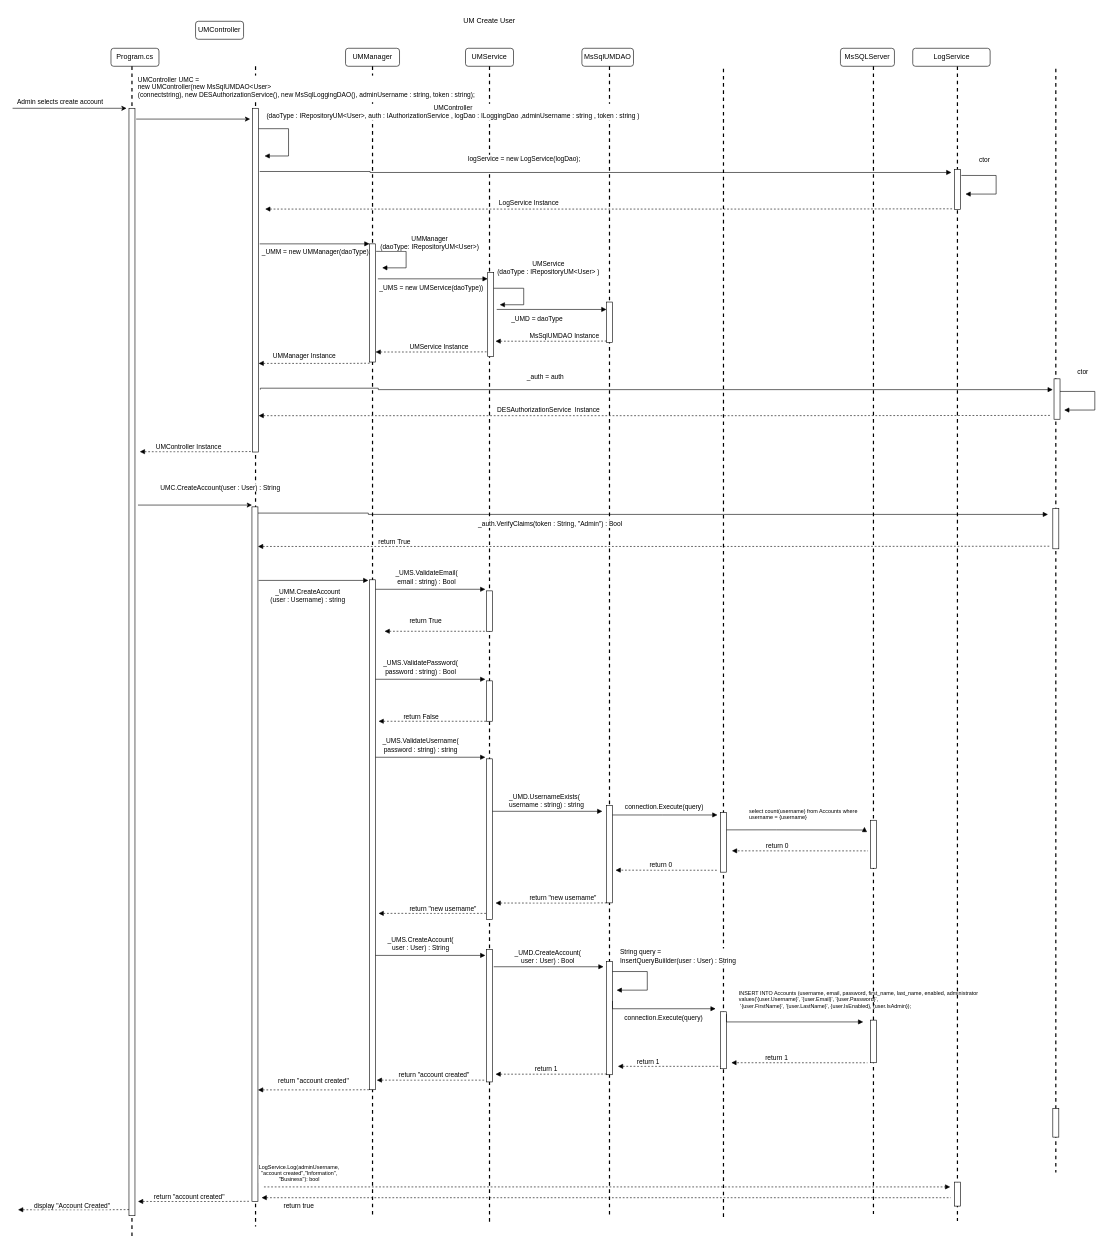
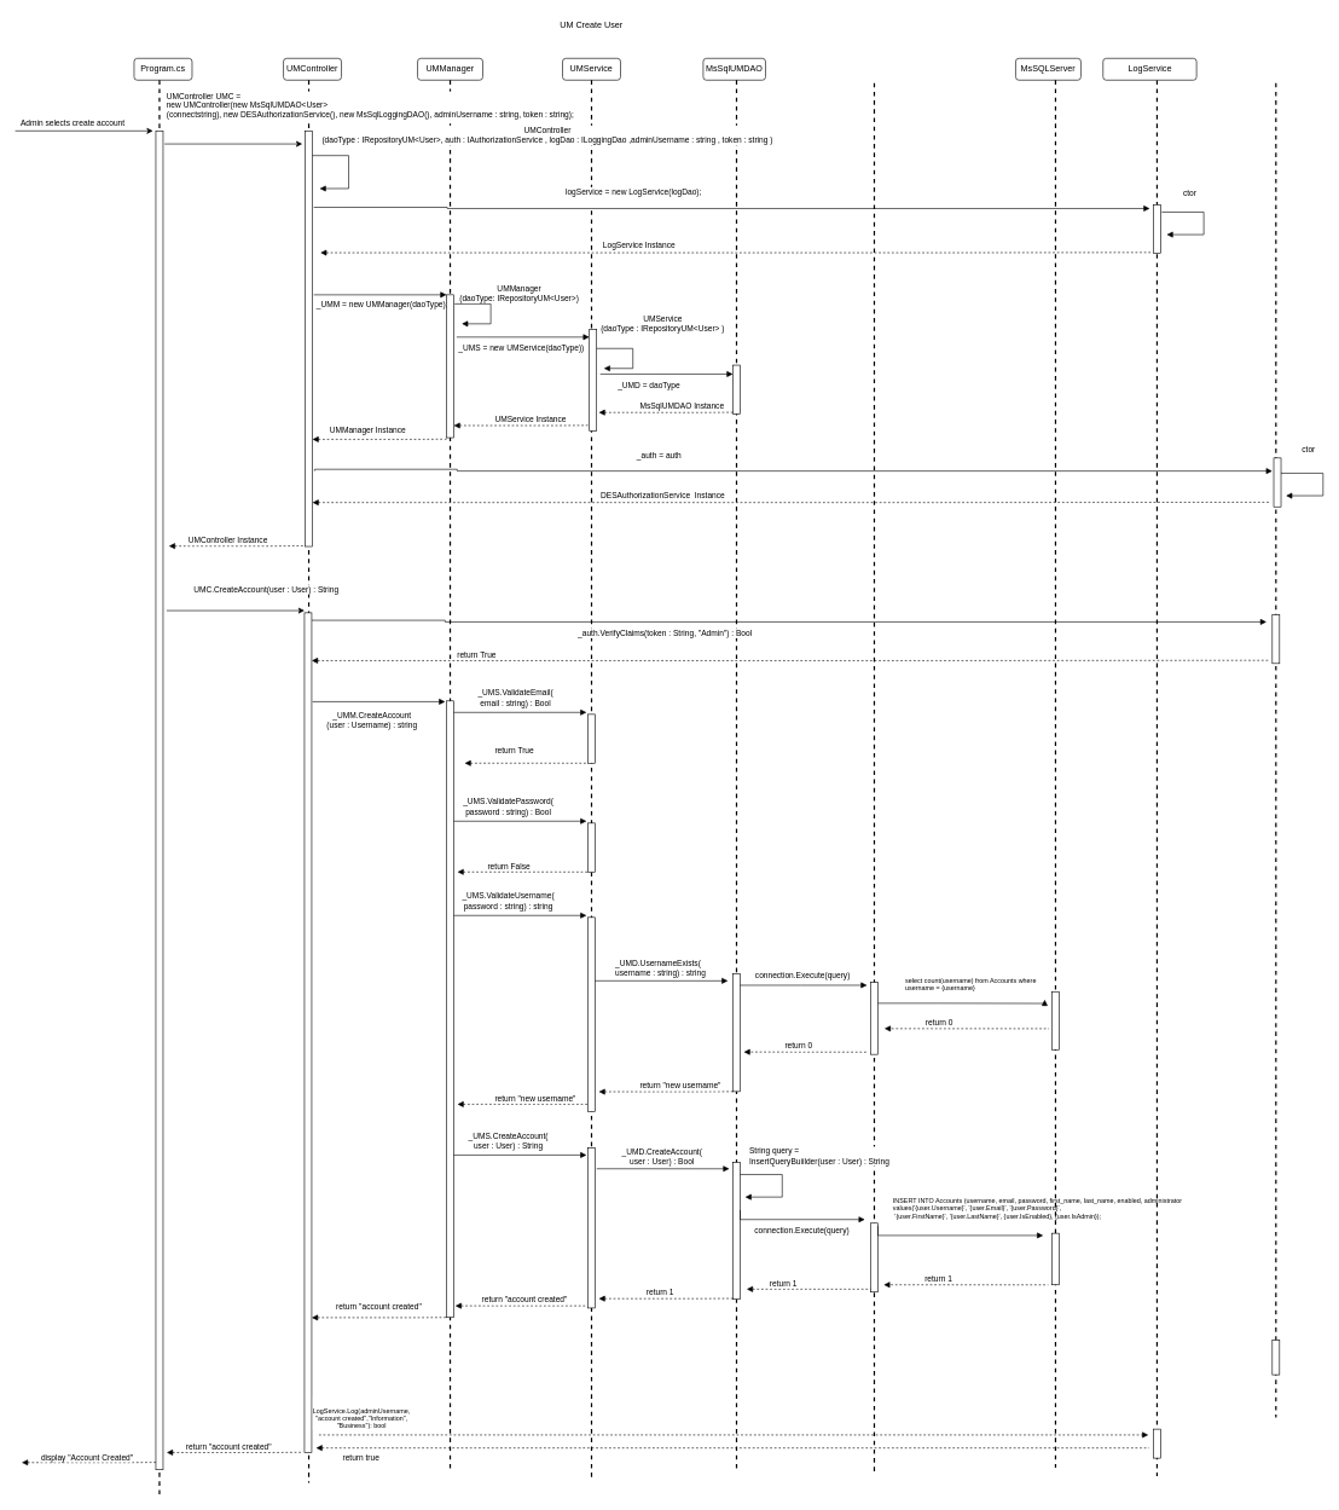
- <mxCell id="2" value="UMController" style="rounded=1;whiteSpace=wrap;html=1;" parent="1" vertex="1"><mxGeometry x="325" y="35" width="80" height="30" as="geometry" /></mxCell>
+ <mxCell id="2" value="UMController" style="rounded=1;whiteSpace=wrap;html=1;" parent="1" vertex="1"><mxGeometry x="390" y="80" width="80" height="30" as="geometry" /></mxCell>
